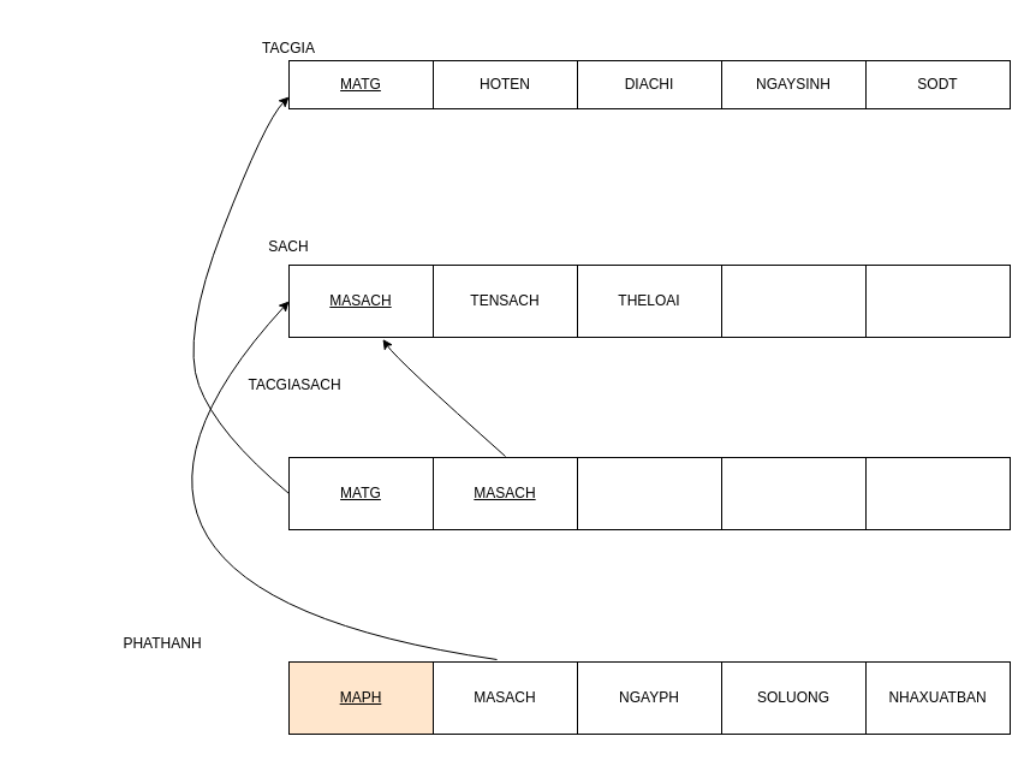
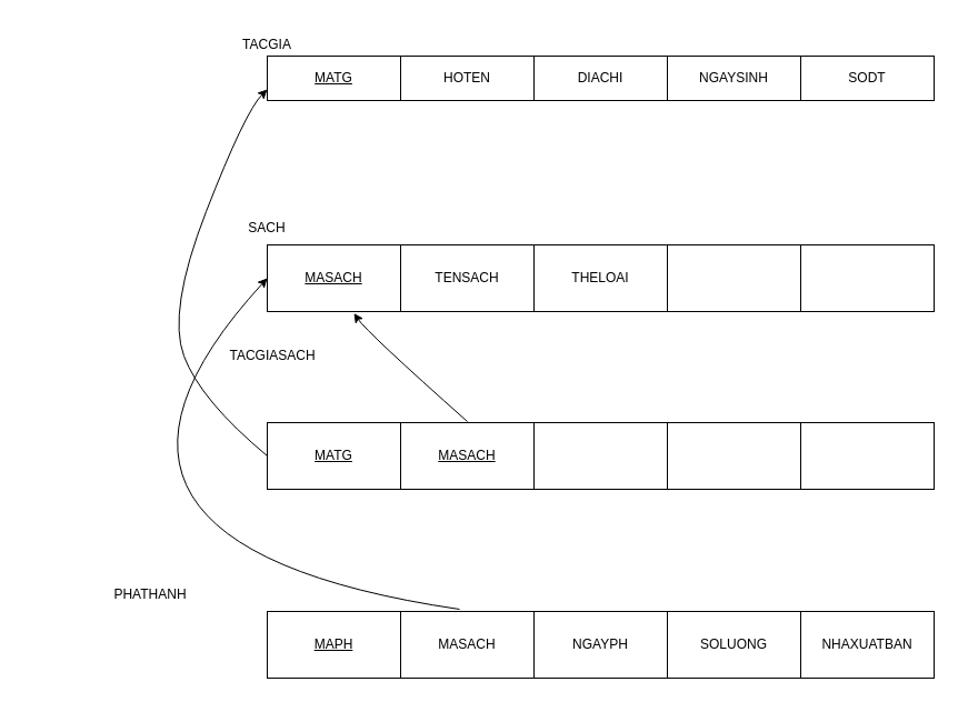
- <mxCell id="20" value="&lt;u&gt;MAPH&lt;/u&gt;" style="rounded=0;whiteSpace=wrap;html=1;fillColor=#ffe6cc;" vertex="1" parent="1"><mxGeometry x="240" y="550" width="120" height="60" as="geometry" /></mxCell>
+ <mxCell id="20" value="&lt;u&gt;MAPH&lt;/u&gt;" style="rounded=0;whiteSpace=wrap;html=1;" vertex="1" parent="1"><mxGeometry x="240" y="550" width="120" height="60" as="geometry" /></mxCell>
